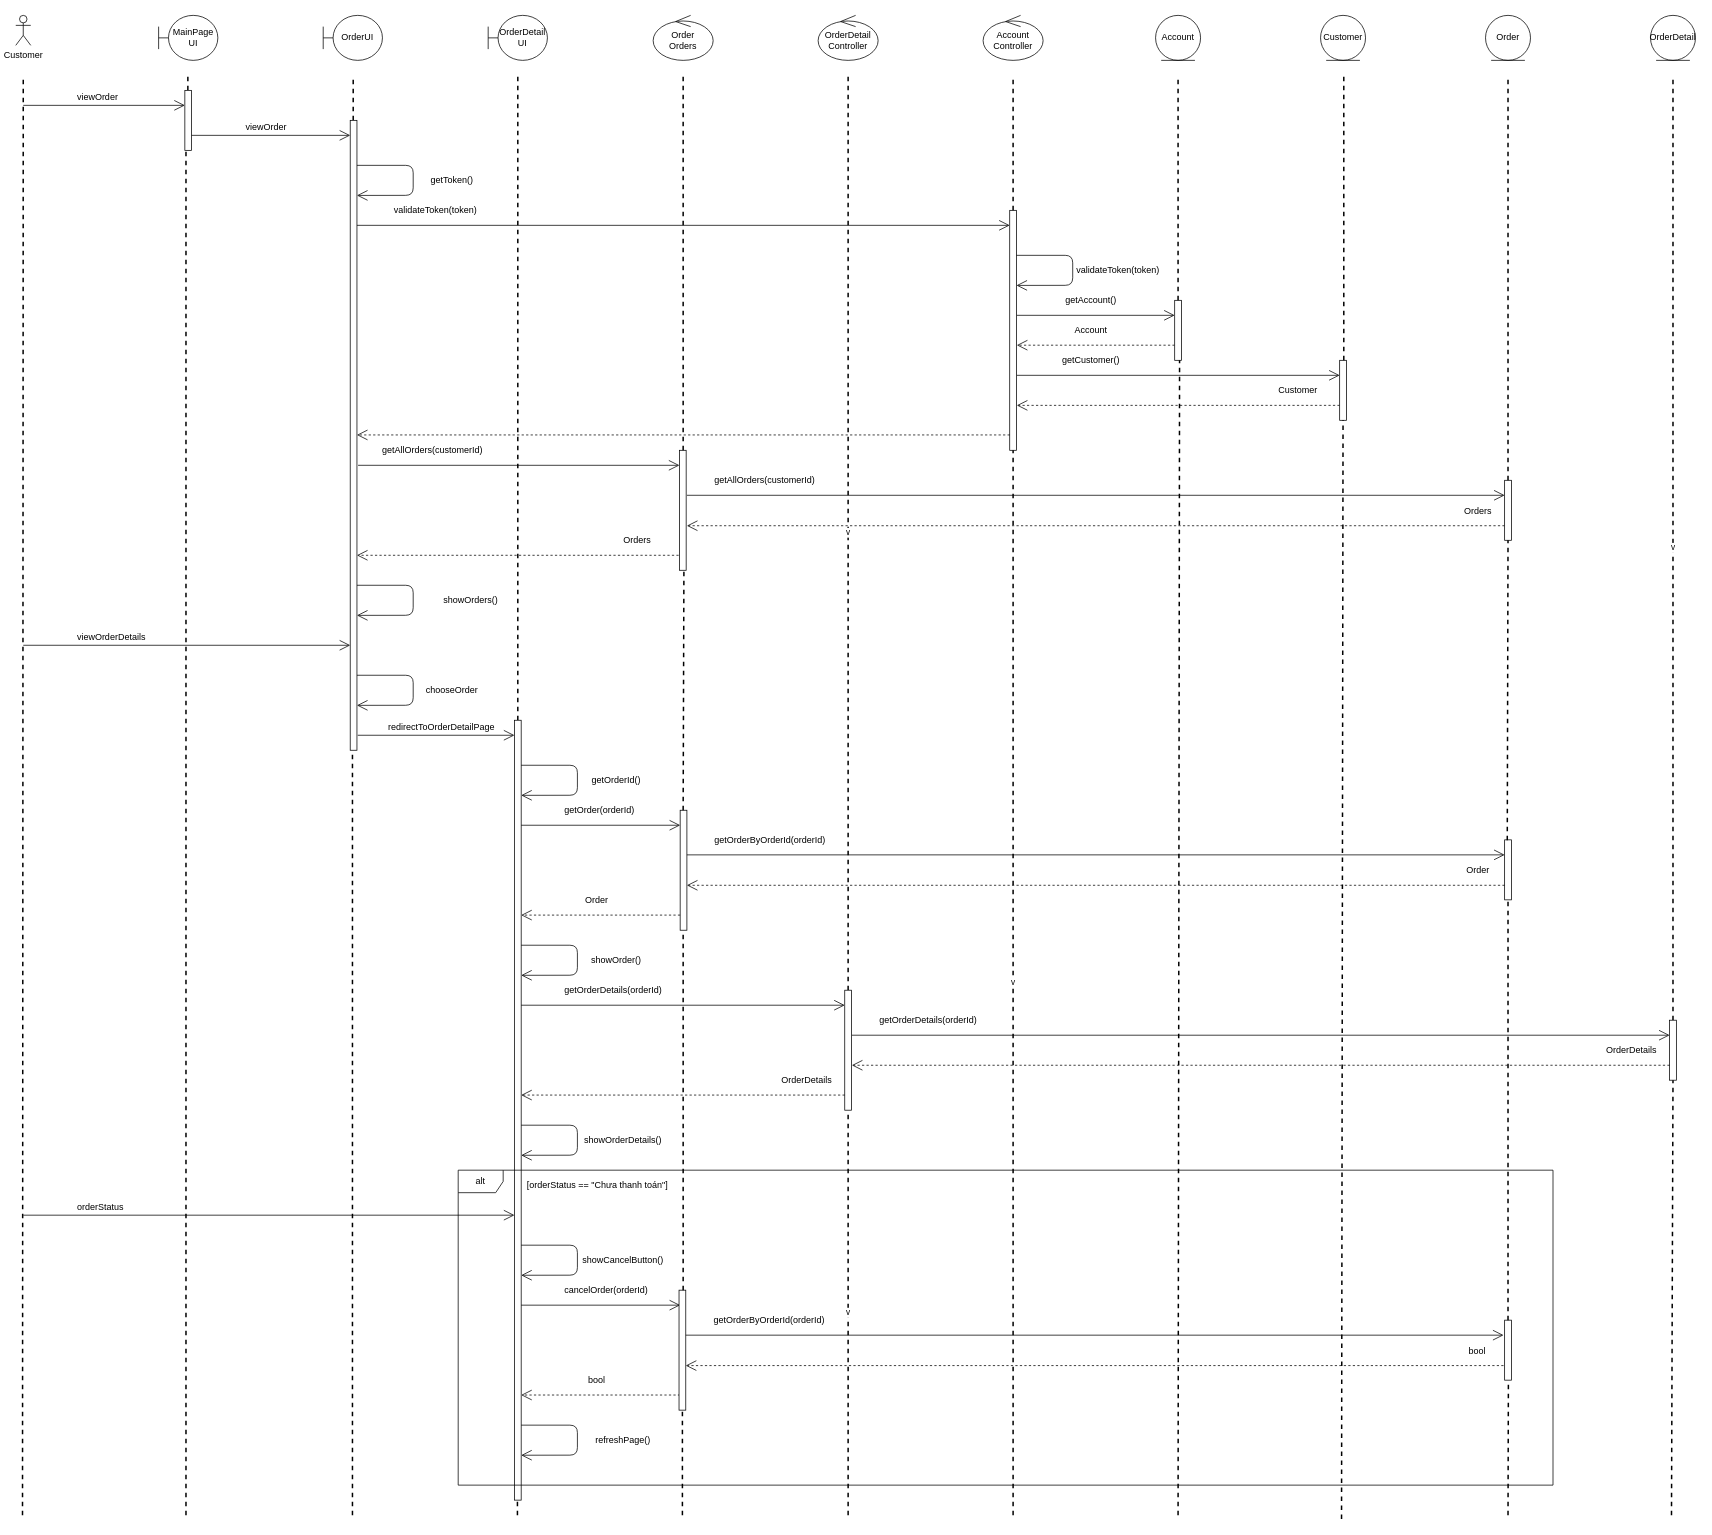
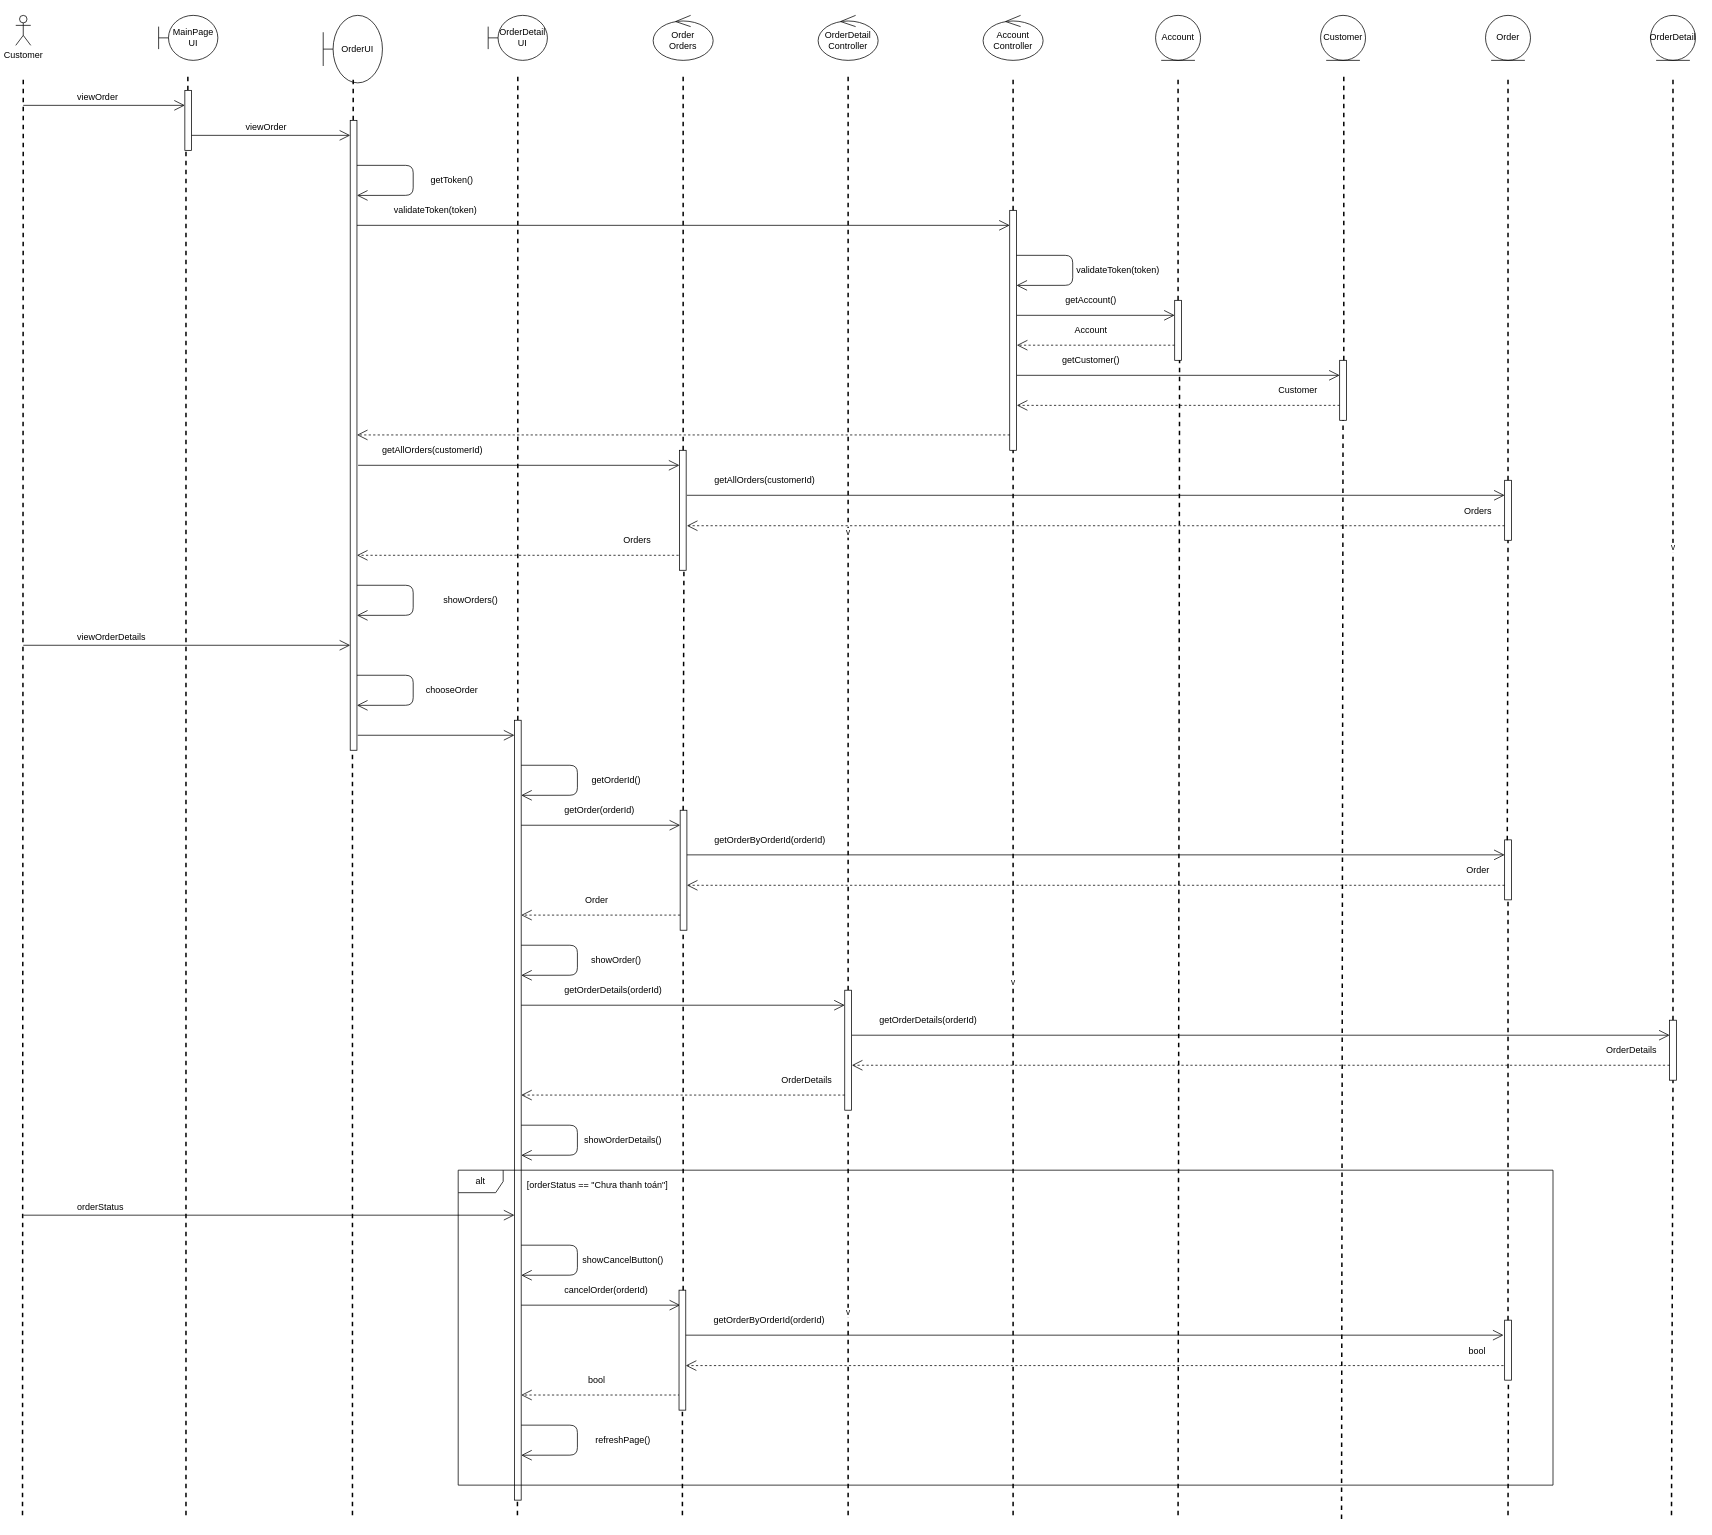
- <mxCell id="5" value="OrderUI" style="shape=umlBoundary;whiteSpace=wrap;html=1;" parent="1" vertex="1"><mxGeometry x="430" y="20" width="79" height="60" as="geometry" /></mxCell>
+ <mxCell id="5" value="OrderUI" style="shape=umlBoundary;whiteSpace=wrap;html=1;" parent="1" vertex="1"><mxGeometry x="430" y="20" width="79" height="90" as="geometry" /></mxCell>
- <mxCell id="60" value="redirectToOrderDetailPage" style="text;html=1;resizable=0;points=[];autosize=1;align=left;verticalAlign=top;spacingTop=-4;" parent="1" vertex="1"><mxGeometry x="515" y="960" width="160" height="20" as="geometry" /></mxCell>
